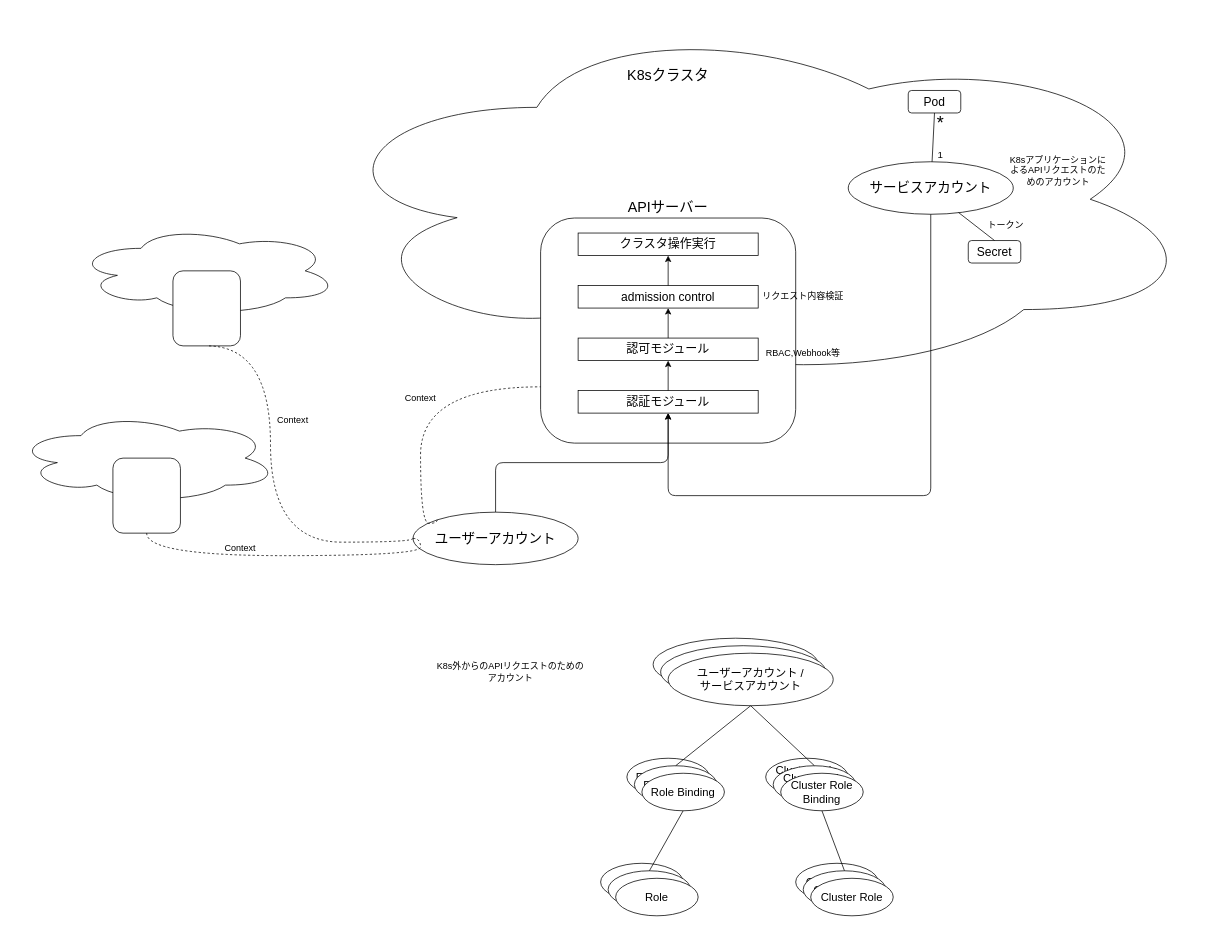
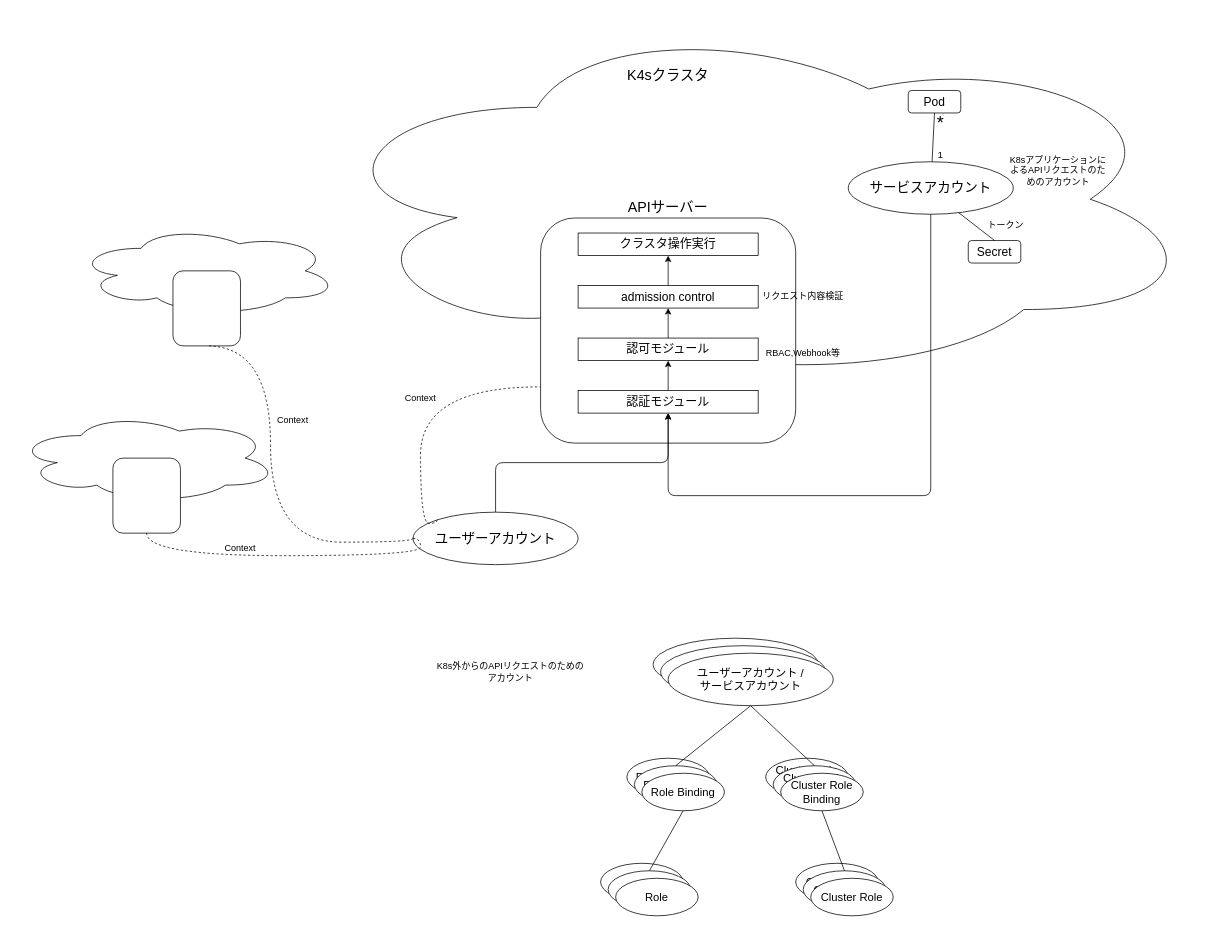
- <mxCell id="4" value="&lt;font style=&quot;font-size: 19px&quot;&gt;K8sクラスタ&lt;/font&gt;" style="text;html=1;strokeColor=none;fillColor=none;align=center;verticalAlign=middle;whiteSpace=wrap;rounded=0;" vertex="1" parent="1"><mxGeometry x="820" y="90" width="140" height="20" as="geometry" /></mxCell>
+ <mxCell id="4" value="&lt;font style=&quot;font-size: 19px&quot;&gt;K4sクラスタ&lt;/font&gt;" style="text;html=1;strokeColor=none;fillColor=none;align=center;verticalAlign=middle;whiteSpace=wrap;rounded=0;" vertex="1" parent="1"><mxGeometry x="820" y="90" width="140" height="20" as="geometry" /></mxCell>
